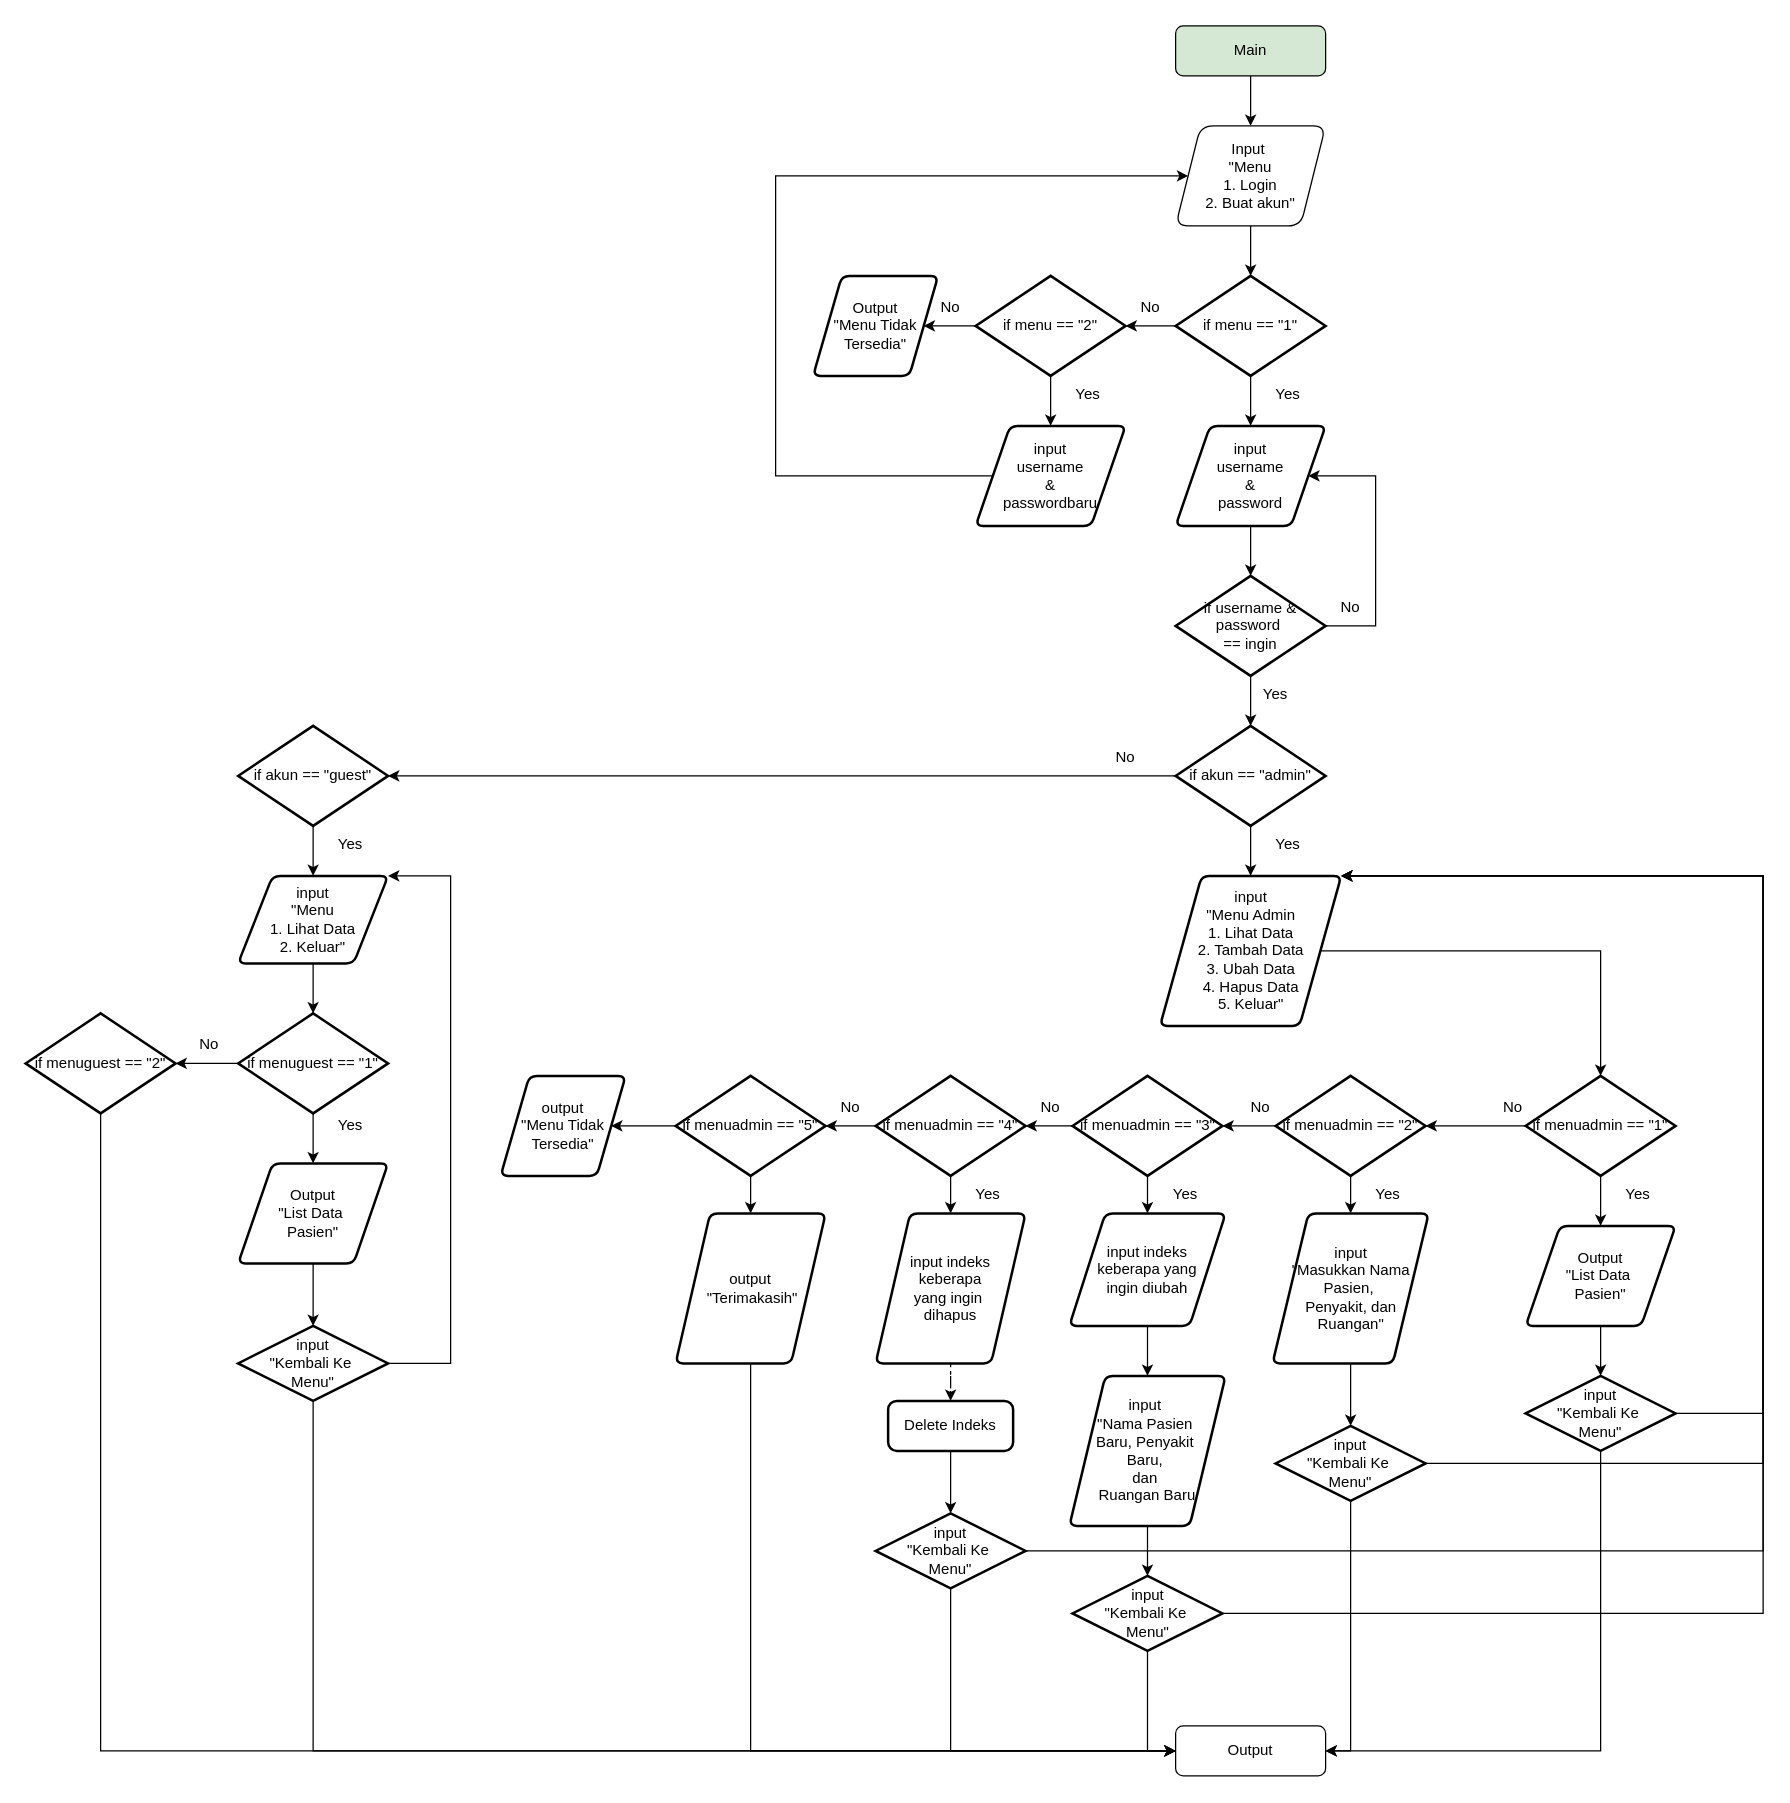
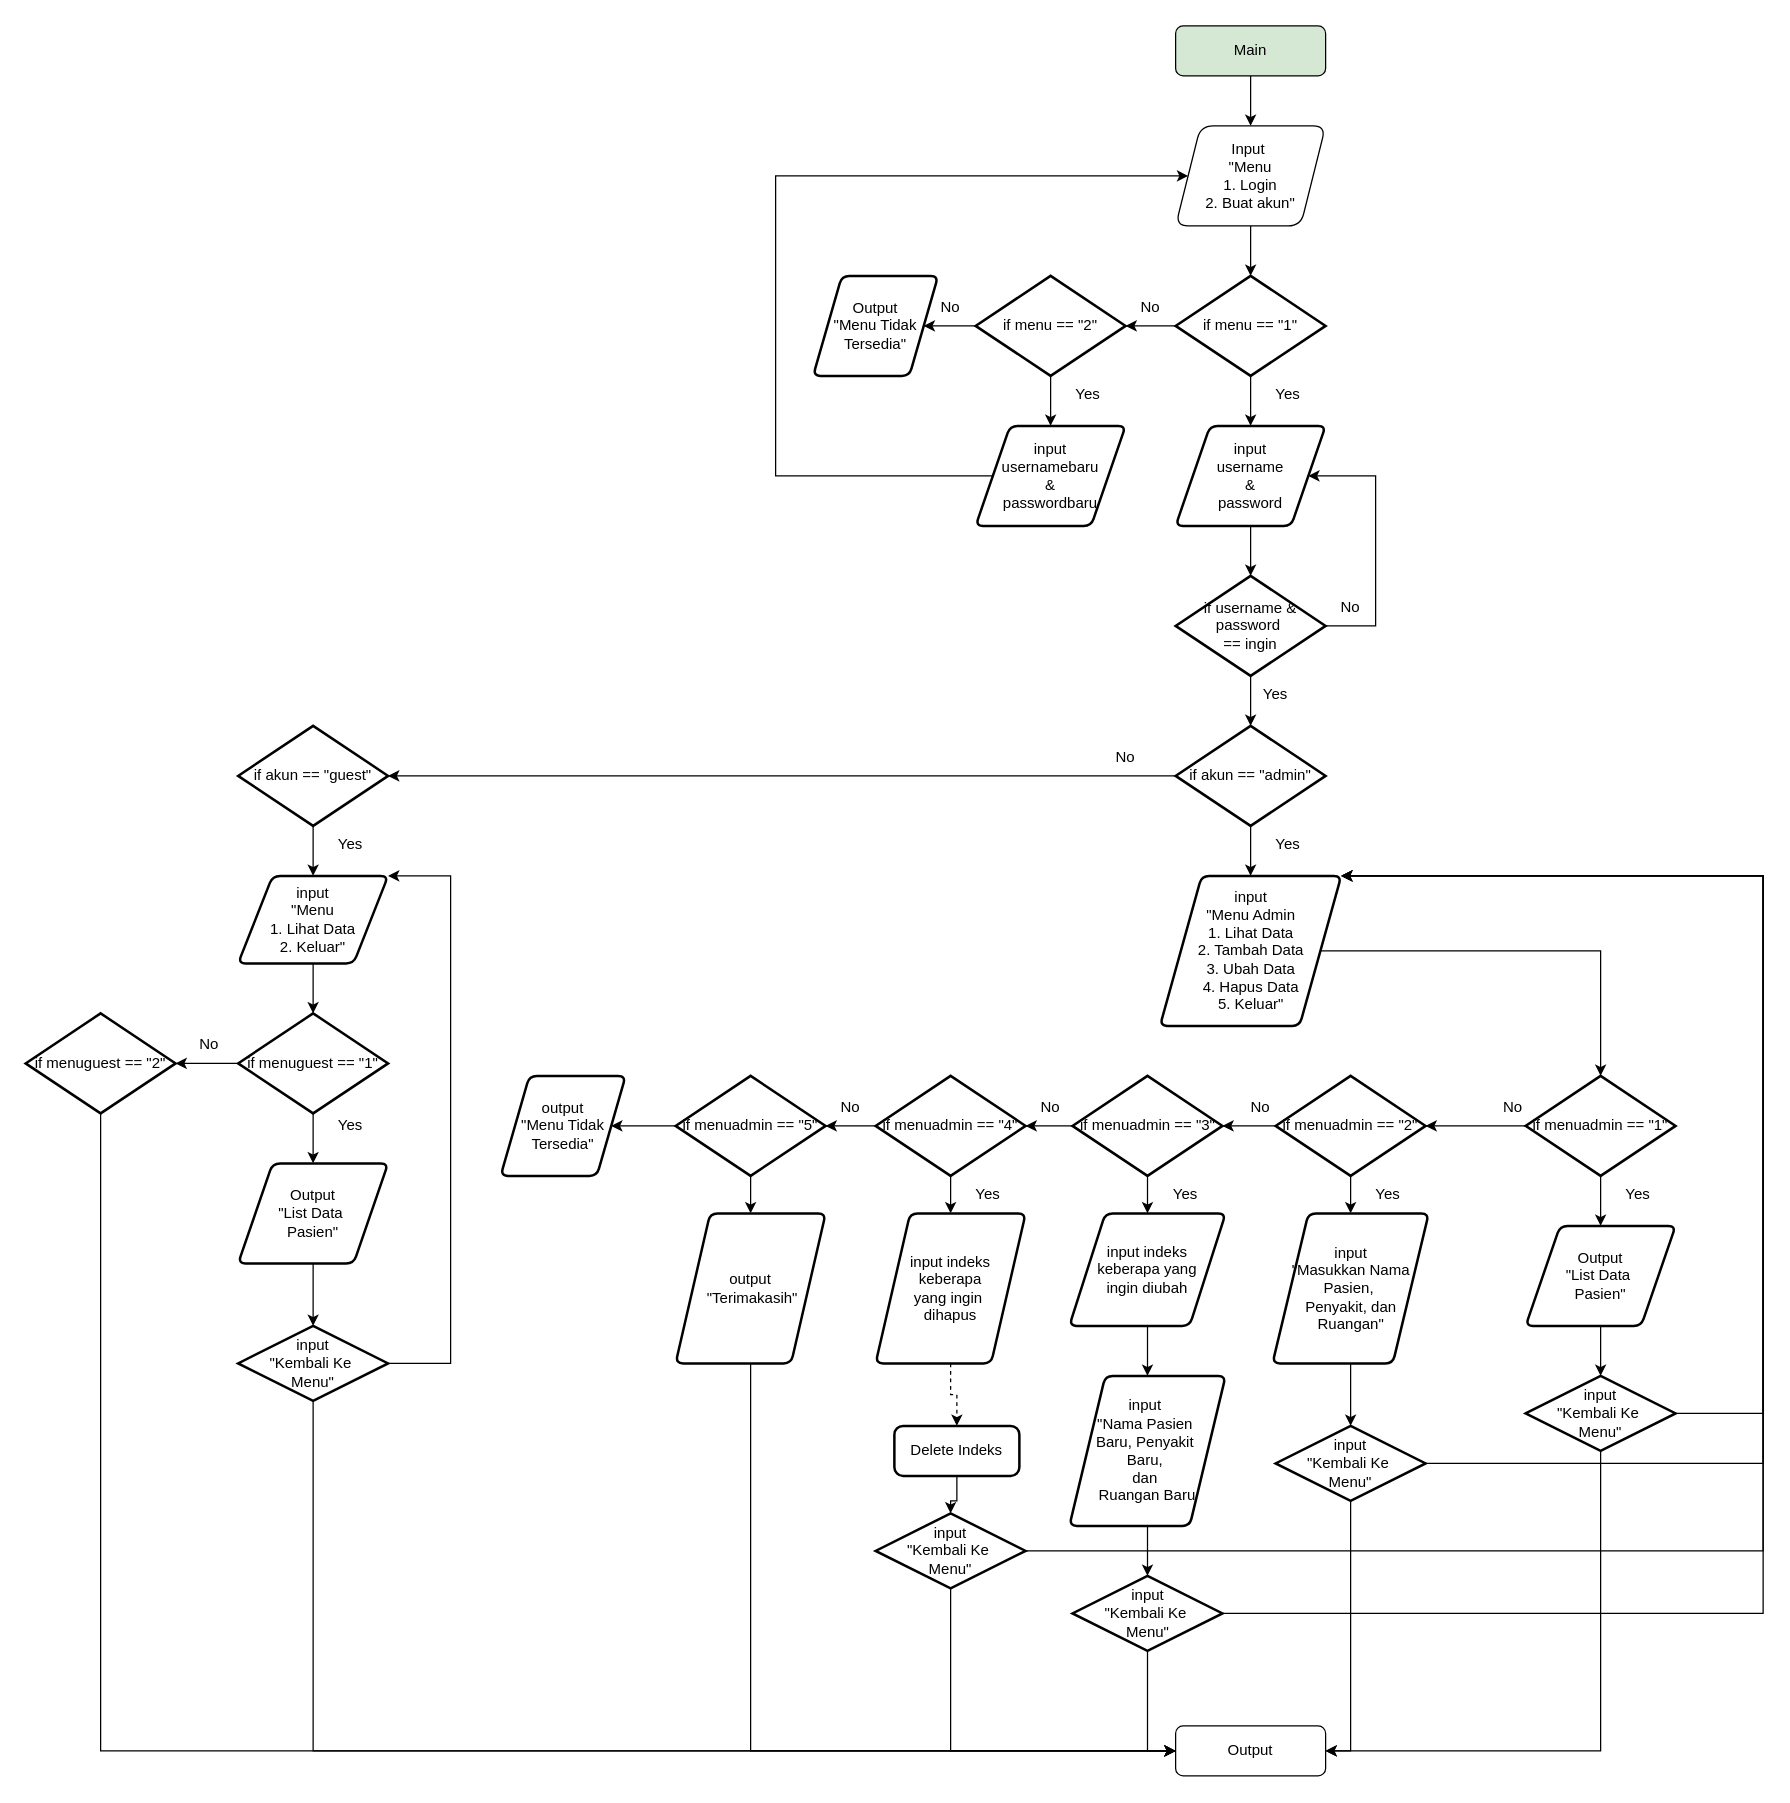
- <mxCell id="15" value="input&lt;div&gt;username&lt;/div&gt;&lt;div&gt;&amp;amp;&lt;/div&gt;&lt;div&gt;passwordbaru&lt;/div&gt;" style="shape=parallelogram;html=1;strokeWidth=2;perimeter=parallelogramPerimeter;whiteSpace=wrap;rounded=1;arcSize=12;size=0.23;" vertex="1" parent="1"><mxGeometry x="780" y="340" width="120" height="80" as="geometry" /></mxCell>
+ <mxCell id="15" value="input&lt;div&gt;usernamebaru&lt;/div&gt;&lt;div&gt;&amp;amp;&lt;/div&gt;&lt;div&gt;passwordbaru&lt;/div&gt;" style="shape=parallelogram;html=1;strokeWidth=2;perimeter=parallelogramPerimeter;whiteSpace=wrap;rounded=1;arcSize=12;size=0.23;" vertex="1" parent="1"><mxGeometry x="780" y="340" width="120" height="80" as="geometry" /></mxCell>
- <mxCell id="68" value="Delete Indeks" style="rounded=1;whiteSpace=wrap;html=1;absoluteArcSize=1;arcSize=14;strokeWidth=2;" vertex="1" parent="1"><mxGeometry x="710" y="1120" width="100" height="40" as="geometry" /></mxCell>
+ <mxCell id="68" value="Delete Indeks" style="rounded=1;whiteSpace=wrap;html=1;absoluteArcSize=1;arcSize=14;strokeWidth=2;" vertex="1" parent="1"><mxGeometry x="715" y="1140" width="100" height="40" as="geometry" /></mxCell>
